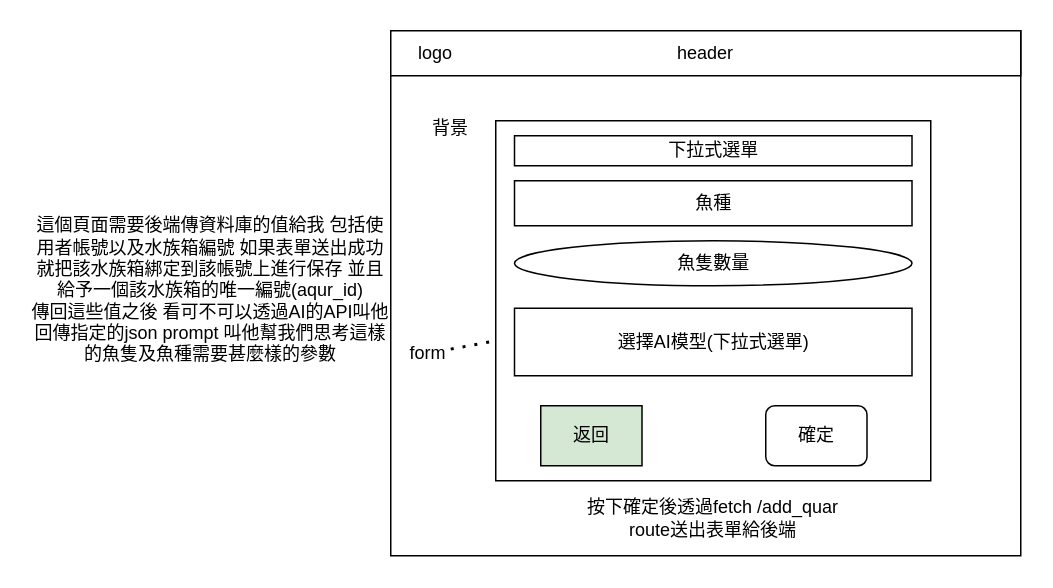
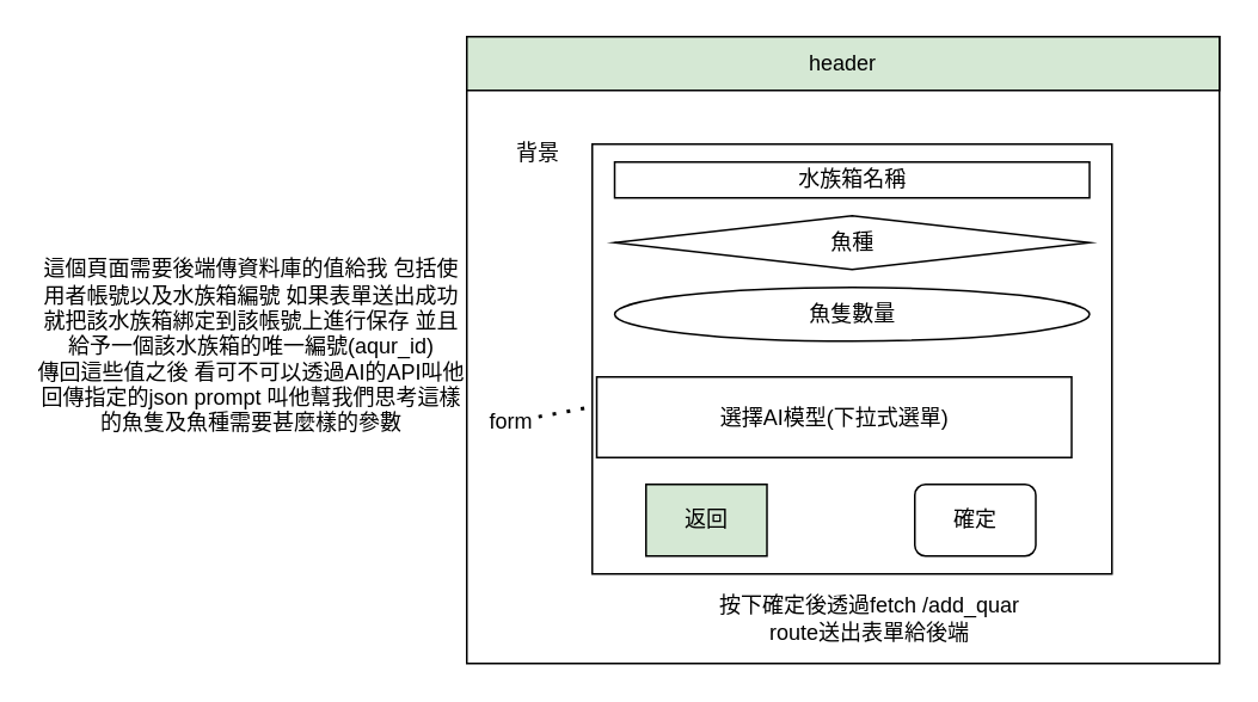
- <mxCell id="4" value="logo" style="text;html=1;align=center;verticalAlign=middle;whiteSpace=wrap;rounded=0;" vertex="1" parent="1"><mxGeometry x="260" y="20" width="60" height="30" as="geometry" /></mxCell>
- <mxCell id="3" value="header" style="rounded=0;whiteSpace=wrap;html=1;" vertex="1" parent="1"><mxGeometry x="260" y="20" width="420" height="30" as="geometry" /></mxCell>
+ <mxCell id="3" value="header" style="rounded=0;whiteSpace=wrap;html=1;fillColor=#d5e8d4;" vertex="1" parent="1"><mxGeometry x="260" y="20" width="420" height="30" as="geometry" /></mxCell>
- <mxCell id="7" value="下拉式選單" style="rounded=0;whiteSpace=wrap;html=1;" vertex="1" parent="1"><mxGeometry x="342.5" y="90" width="265" height="20" as="geometry" /></mxCell>
+ <mxCell id="7" value="水族箱名稱" style="rounded=0;whiteSpace=wrap;html=1;" vertex="1" parent="1"><mxGeometry x="342.5" y="90" width="265" height="20" as="geometry" /></mxCell>
- <mxCell id="10" value="魚種" style="rounded=0;whiteSpace=wrap;html=1;" vertex="1" parent="1"><mxGeometry x="342.5" y="120" width="265" height="30" as="geometry" /></mxCell>
+ <mxCell id="10" value="魚種" style="rhombus;whiteSpace=wrap;html=1;" vertex="1" parent="1"><mxGeometry x="342.5" y="120" width="265" height="30" as="geometry" /></mxCell>
- <mxCell id="12" value="選擇AI模型(下拉式選單)" style="rounded=0;whiteSpace=wrap;html=1;" vertex="1" parent="1"><mxGeometry x="342.5" y="205" width="265" height="45" as="geometry" /></mxCell>
+ <mxCell id="12" value="選擇AI模型(下拉式選單)" style="rounded=0;whiteSpace=wrap;html=1;" vertex="1" parent="1"><mxGeometry x="332.5" y="210" width="265" height="45" as="geometry" /></mxCell>
- <mxCell id="15" value="按下確定後透過fetch /add_quar route送出表單給後端" style="text;html=1;align=center;verticalAlign=middle;whiteSpace=wrap;rounded=0;" vertex="1" parent="1"><mxGeometry x="390" y="330" width="170" height="30" as="geometry" /></mxCell>
+ <mxCell id="15" value="按下確定後透過fetch /add_quar route送出表單給後端" style="text;html=1;align=center;verticalAlign=middle;whiteSpace=wrap;rounded=0;" vertex="1" parent="1"><mxGeometry x="400" y="330" width="170" height="30" as="geometry" /></mxCell>
